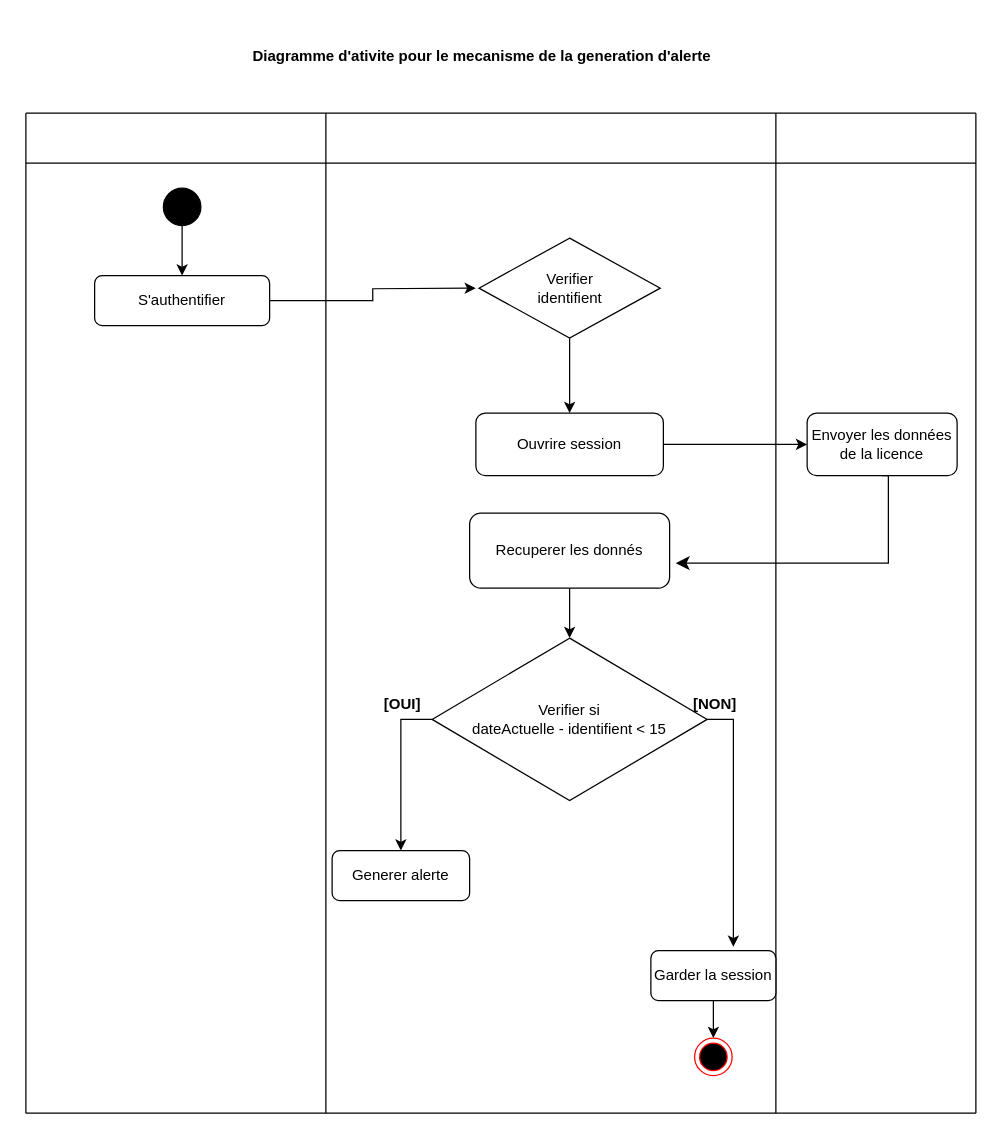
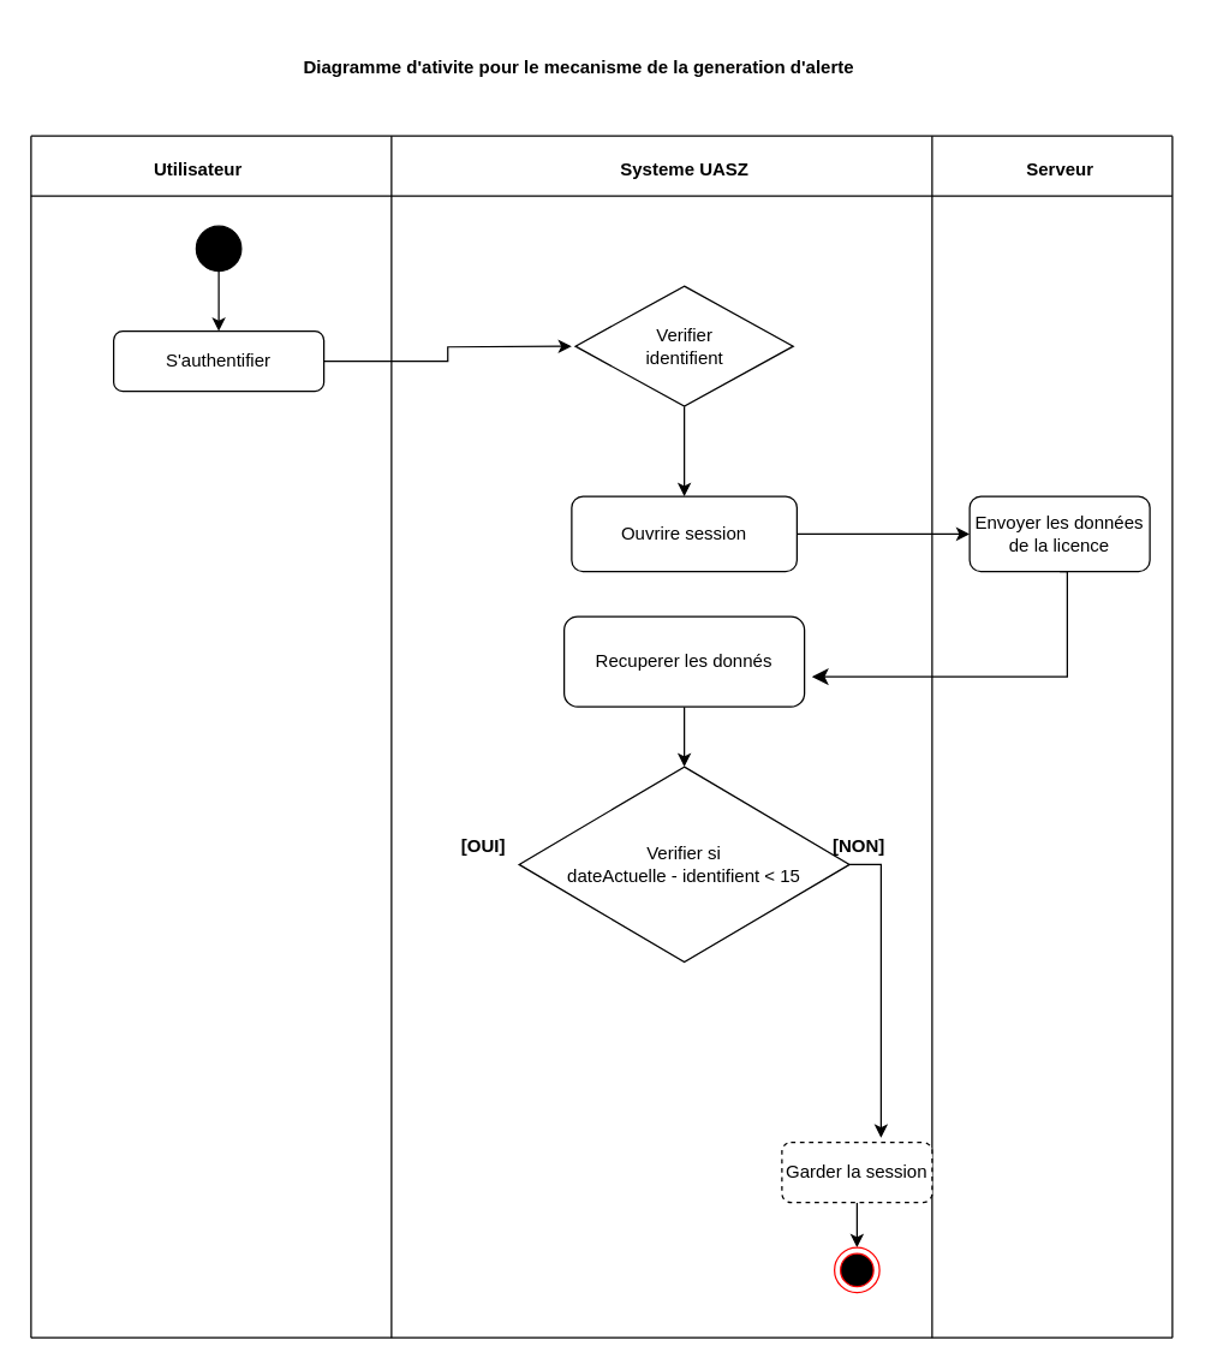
+ <mxCell id="9" value="&lt;b&gt;Utilisateur&lt;/b&gt;" style="text;html=1;align=center;verticalAlign=middle;resizable=0;points=[];autosize=1;strokeColor=none;fillColor=none;" parent="1" vertex="1"><mxGeometry x="91" y="98" width="80" height="30" as="geometry" /></mxCell>
+ <mxCell id="10" value="&lt;b&gt;Systeme UASZ&lt;br&gt;&lt;/b&gt;" style="text;html=1;align=center;verticalAlign=middle;resizable=0;points=[];autosize=1;strokeColor=none;fillColor=none;" parent="1" vertex="1"><mxGeometry x="400" y="98" width="110" height="30" as="geometry" /></mxCell>
+ <mxCell id="11" value="&lt;b&gt;Serveur&lt;/b&gt;" style="text;html=1;align=center;verticalAlign=middle;resizable=0;points=[];autosize=1;strokeColor=none;fillColor=none;" parent="1" vertex="1"><mxGeometry x="670" y="98" width="70" height="30" as="geometry" /></mxCell>
- <mxCell id="23" style="edgeStyle=orthogonalEdgeStyle;rounded=0;orthogonalLoop=1;jettySize=auto;html=1;entryX=0.5;entryY=0;entryDx=0;entryDy=0;exitX=0;exitY=0.5;exitDx=0;exitDy=0;" parent="1" source="24" target="27" edge="1"><mxGeometry relative="1" as="geometry" /></mxCell>
- <mxCell id="27" value="Generer alerte" style="rounded=1;whiteSpace=wrap;html=1;" parent="1" vertex="1"><mxGeometry x="265" y="680" width="110" height="40" as="geometry" /></mxCell>
- <mxCell id="26" value="Garder la session" style="rounded=1;whiteSpace=wrap;html=1;" parent="1" vertex="1"><mxGeometry x="520" y="760" width="100" height="40" as="geometry" /></mxCell>
+ <mxCell id="26" value="Garder la session" style="rounded=1;whiteSpace=wrap;html=1;dashed=1;" parent="1" vertex="1"><mxGeometry x="520" y="760" width="100" height="40" as="geometry" /></mxCell>
